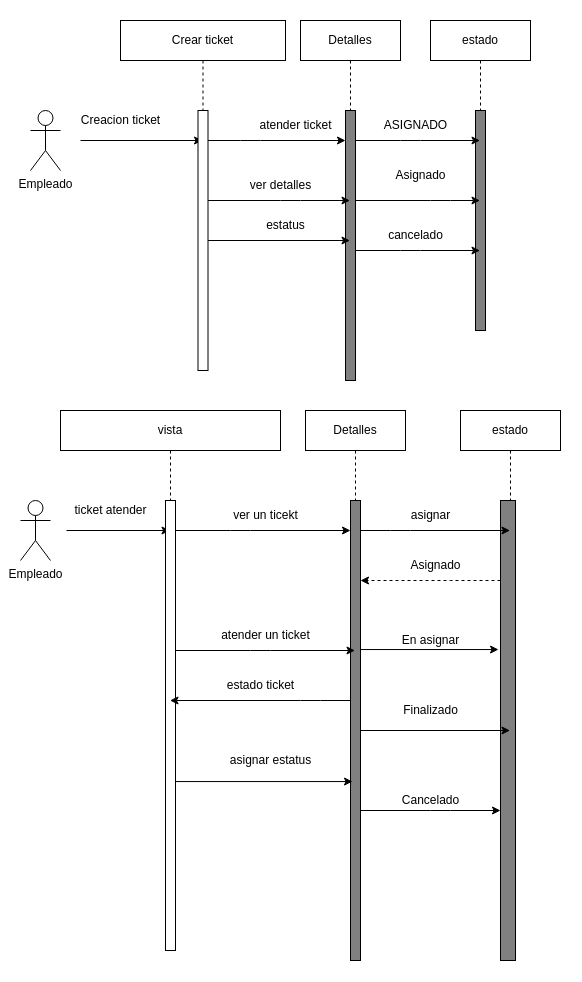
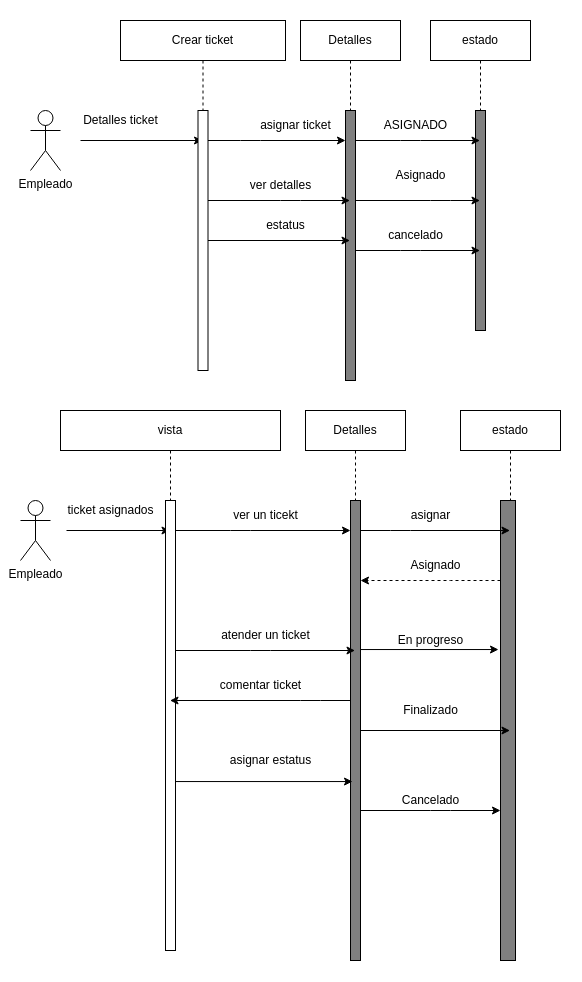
- <mxCell id="11" value="Creacion ticket" style="text;html=1;align=center;verticalAlign=middle;resizable=0;points=[];autosize=1;strokeColor=none;fillColor=none;" vertex="1" parent="1"><mxGeometry x="70" y="105" width="100" height="30" as="geometry" /></mxCell>
+ <mxCell id="11" value="Detalles ticket" style="text;html=1;align=center;verticalAlign=middle;resizable=0;points=[];autosize=1;strokeColor=none;fillColor=none;" vertex="1" parent="1"><mxGeometry x="70" y="105" width="100" height="30" as="geometry" /></mxCell>
- <mxCell id="6" value="atender ticket" style="text;html=1;align=center;verticalAlign=middle;resizable=0;points=[];autosize=1;strokeColor=none;fillColor=none;" vertex="1" parent="4"><mxGeometry x="-50" y="90" width="90" height="30" as="geometry" /></mxCell>
+ <mxCell id="6" value="asignar ticket" style="text;html=1;align=center;verticalAlign=middle;resizable=0;points=[];autosize=1;strokeColor=none;fillColor=none;" vertex="1" parent="4"><mxGeometry x="-50" y="90" width="90" height="30" as="geometry" /></mxCell>
- <mxCell id="29" value="ticket atender" style="text;html=1;align=center;verticalAlign=middle;resizable=0;points=[];autosize=1;strokeColor=none;fillColor=none;" vertex="1" parent="1"><mxGeometry x="55" y="495" width="110" height="30" as="geometry" /></mxCell>
+ <mxCell id="29" value="ticket asignados" style="text;html=1;align=center;verticalAlign=middle;resizable=0;points=[];autosize=1;strokeColor=none;fillColor=none;" vertex="1" parent="1"><mxGeometry x="55" y="495" width="110" height="30" as="geometry" /></mxCell>
- <mxCell id="36" value="En asignar" style="text;html=1;align=center;verticalAlign=middle;resizable=0;points=[];autosize=1;strokeColor=none;fillColor=none;" vertex="1" parent="1"><mxGeometry x="385" y="625" width="90" height="30" as="geometry" /></mxCell>
+ <mxCell id="36" value="En progreso" style="text;html=1;align=center;verticalAlign=middle;resizable=0;points=[];autosize=1;strokeColor=none;fillColor=none;" vertex="1" parent="1"><mxGeometry x="385" y="625" width="90" height="30" as="geometry" /></mxCell>
- <mxCell id="38" value="estado ticket" style="text;html=1;align=center;verticalAlign=middle;resizable=0;points=[];autosize=1;strokeColor=none;fillColor=none;" vertex="1" parent="1"><mxGeometry x="210" y="670" width="100" height="30" as="geometry" /></mxCell>
+ <mxCell id="38" value="comentar ticket" style="text;html=1;align=center;verticalAlign=middle;resizable=0;points=[];autosize=1;strokeColor=none;fillColor=none;" vertex="1" parent="1"><mxGeometry x="210" y="670" width="100" height="30" as="geometry" /></mxCell>
